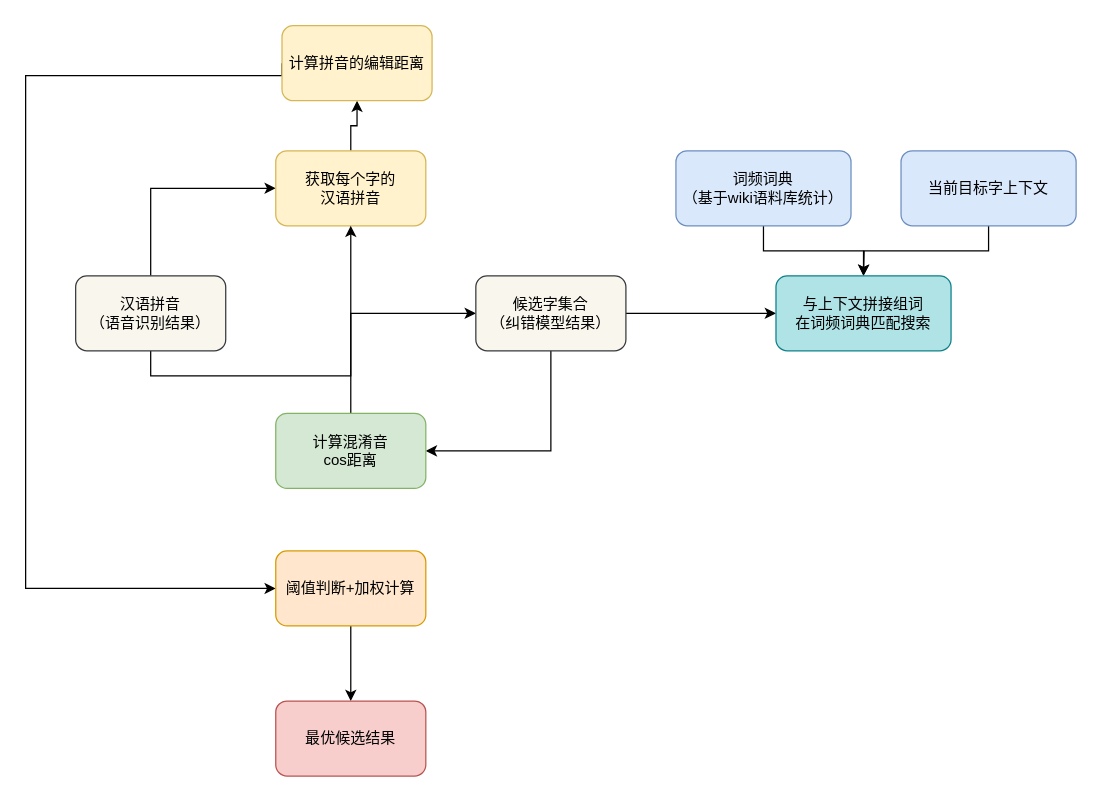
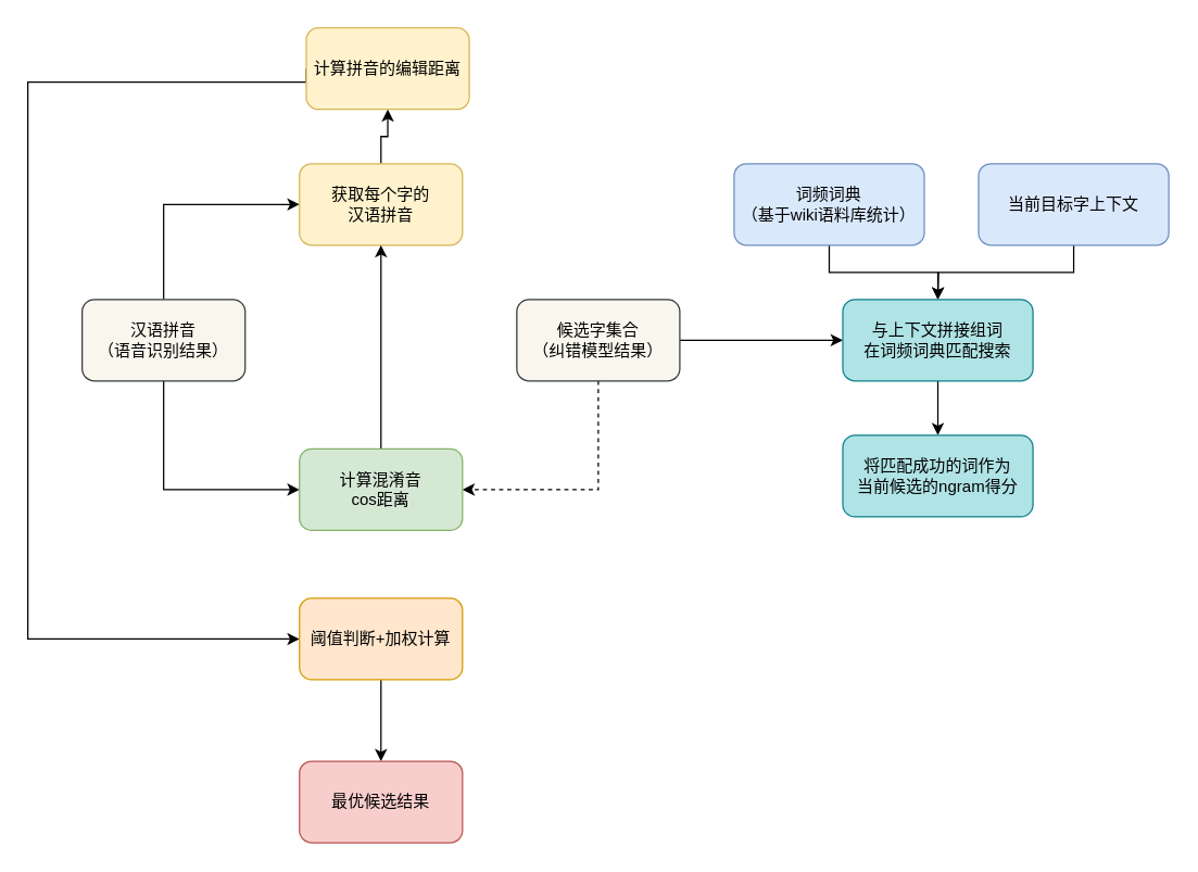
+ <mxCell id="18" style="edgeStyle=orthogonalEdgeStyle;rounded=0;orthogonalLoop=1;jettySize=auto;html=1;exitX=0.5;exitY=1;exitDx=0;exitDy=0;entryX=0.5;entryY=0;entryDx=0;entryDy=0;" edge="1" parent="1" source="19" target="20"><mxGeometry relative="1" as="geometry" /></mxCell>
- <mxCell id="3" style="edgeStyle=orthogonalEdgeStyle;rounded=0;orthogonalLoop=1;jettySize=auto;html=1;exitX=0.5;exitY=1;exitDx=0;exitDy=0;" edge="1" parent="1" source="4" target="7"><mxGeometry relative="1" as="geometry" /></mxCell>
+ <mxCell id="3" style="edgeStyle=orthogonalEdgeStyle;rounded=0;orthogonalLoop=1;jettySize=auto;html=1;exitX=0.5;exitY=1;exitDx=0;exitDy=0;entryX=0;entryY=0.5;entryDx=0;entryDy=0;" edge="1" parent="1" source="4" target="13"><mxGeometry relative="1" as="geometry" /></mxCell>
+ <mxCell id="20" value="&lt;div&gt;将匹配成功的词作为&lt;/div&gt;&lt;div&gt;当前候选的ngram得分&lt;br&gt;&lt;/div&gt;" style="rounded=1;whiteSpace=wrap;html=1;fillColor=#b0e3e6;strokeColor=#0e8088;" vertex="1" parent="1"><mxGeometry x="620" y="320" width="140" height="60" as="geometry" /></mxCell>
- <mxCell id="5" style="edgeStyle=orthogonalEdgeStyle;rounded=0;orthogonalLoop=1;jettySize=auto;html=1;exitX=0.5;exitY=1;exitDx=0;exitDy=0;entryX=1;entryY=0.5;entryDx=0;entryDy=0;" edge="1" parent="1" source="7" target="13"><mxGeometry relative="1" as="geometry" /></mxCell>
+ <mxCell id="5" style="edgeStyle=orthogonalEdgeStyle;rounded=0;orthogonalLoop=1;jettySize=auto;html=1;exitX=0.5;exitY=1;exitDx=0;exitDy=0;entryX=1;entryY=0.5;entryDx=0;entryDy=0;dashed=1;" edge="1" parent="1" source="7" target="13"><mxGeometry relative="1" as="geometry" /></mxCell>
